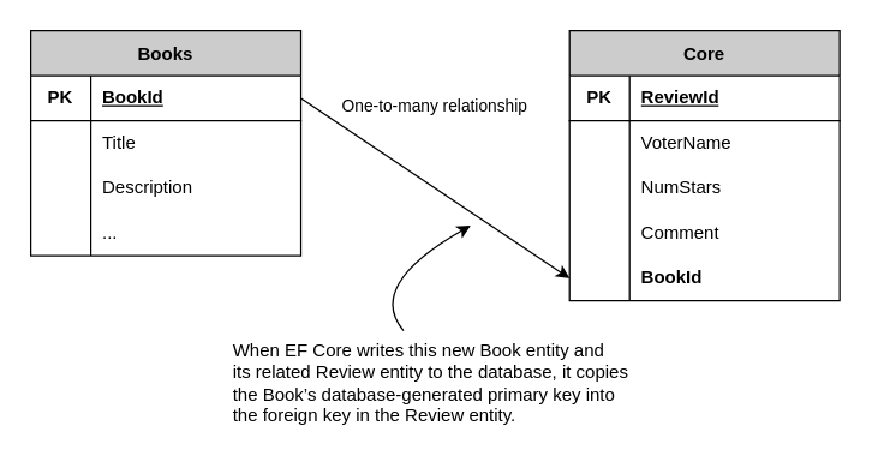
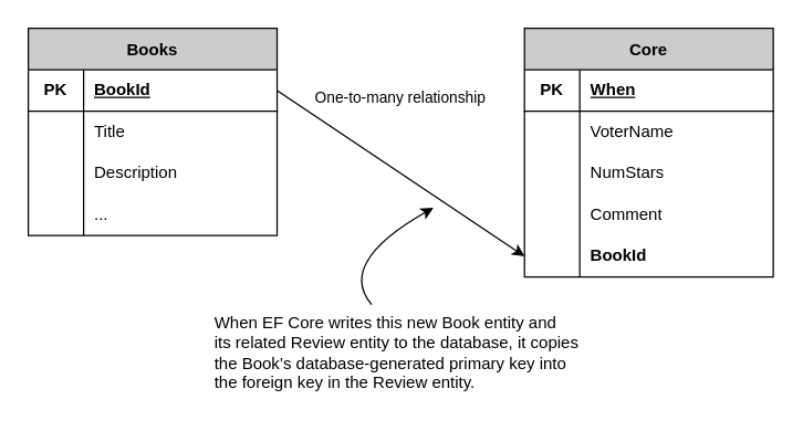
- <mxCell id="18" value="ReviewId" style="shape=partialRectangle;connectable=0;fillColor=none;top=0;left=0;bottom=1;right=0;align=left;spacingLeft=6;overflow=hidden;strokeColor=default;perimeterSpacing=0;shadow=0;labelBorderColor=none;whiteSpace=wrap;html=1;labelBackgroundColor=none;fontStyle=5" vertex="1" parent="16"><mxGeometry x="40" width="140" height="30" as="geometry"><mxRectangle width="140" height="30" as="alternateBounds" /></mxGeometry></mxCell>
+ <mxCell id="18" value="When" style="shape=partialRectangle;connectable=0;fillColor=none;top=0;left=0;bottom=1;right=0;align=left;spacingLeft=6;overflow=hidden;strokeColor=default;perimeterSpacing=0;shadow=0;labelBorderColor=none;whiteSpace=wrap;html=1;labelBackgroundColor=none;fontStyle=5" vertex="1" parent="16"><mxGeometry x="40" width="140" height="30" as="geometry"><mxRectangle width="140" height="30" as="alternateBounds" /></mxGeometry></mxCell>
